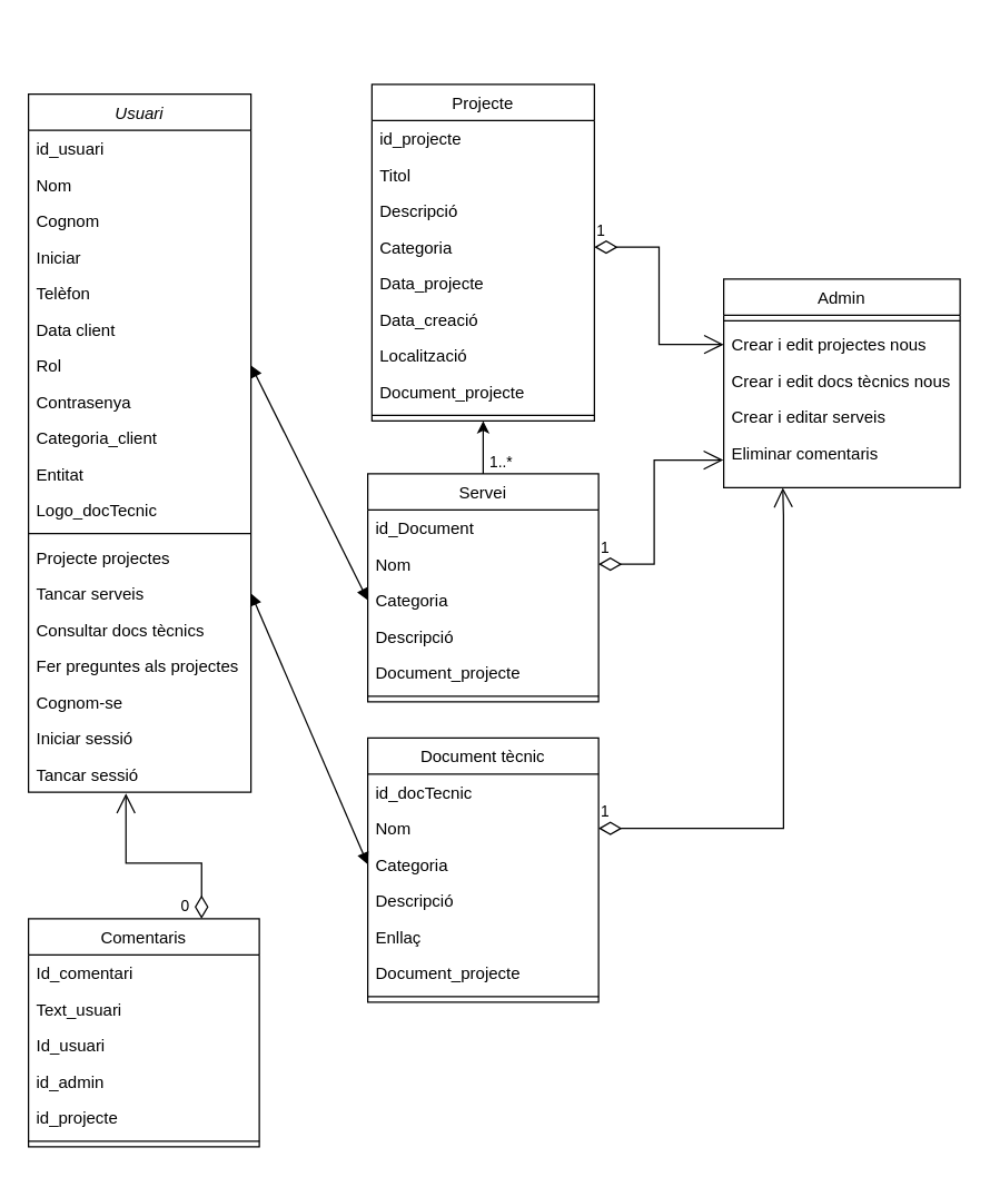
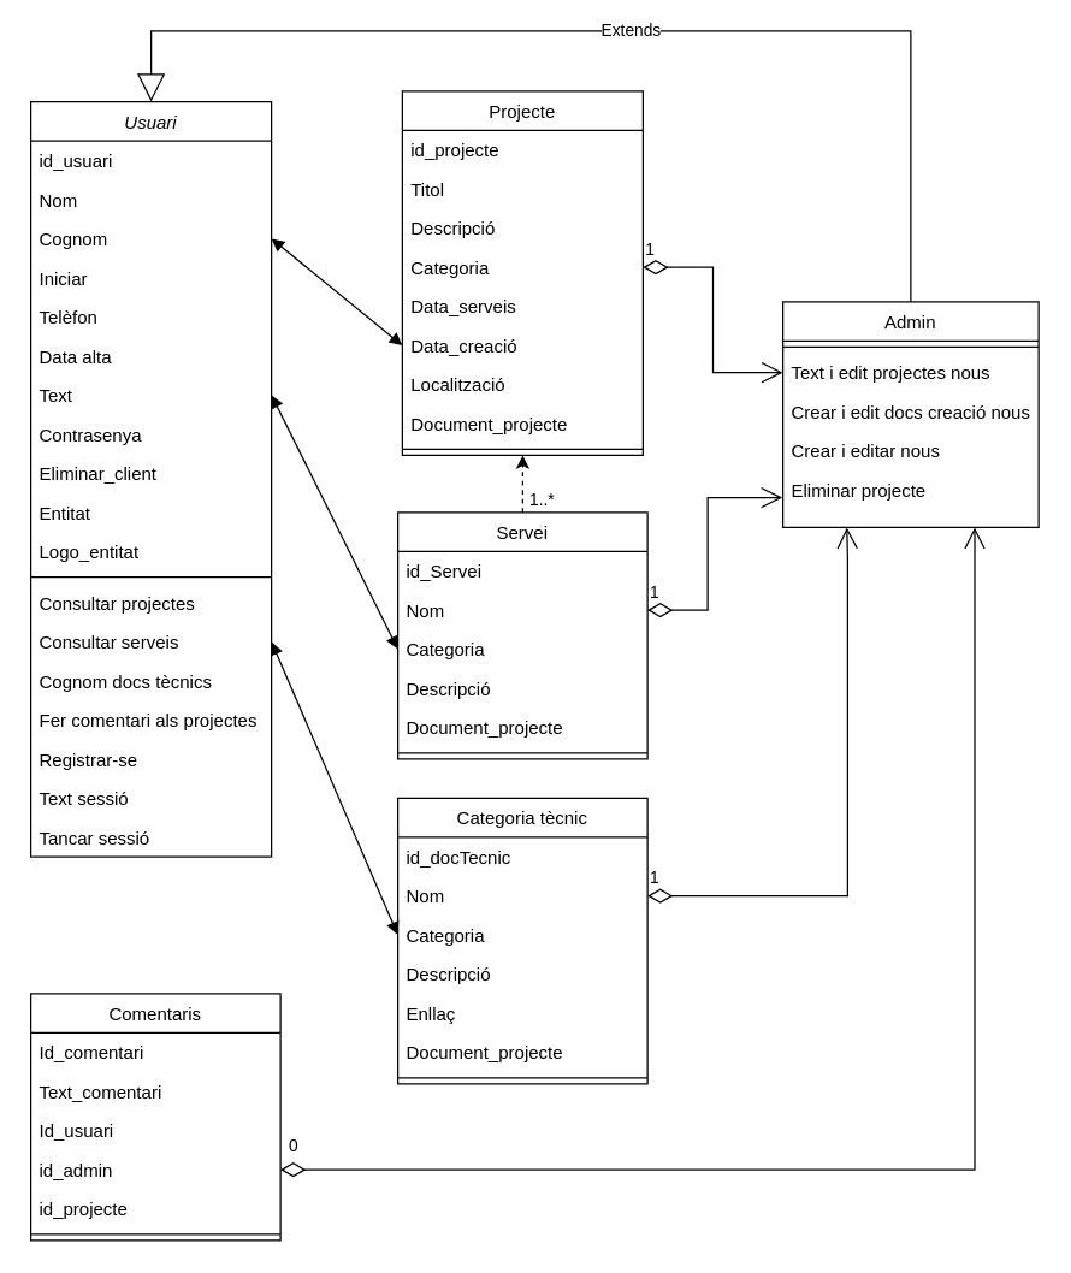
+ <mxCell id="62" value="Extends" style="endArrow=block;endSize=16;endFill=0;html=1;rounded=0;entryX=0.5;entryY=0;entryDx=0;entryDy=0;exitX=0.5;exitY=0;exitDx=0;exitDy=0;" edge="1" parent="1" source="22" target="2"><mxGeometry width="160" relative="1" as="geometry"><mxPoint x="320" y="280" as="sourcePoint" /><mxPoint x="480" y="280" as="targetPoint" /><Array as="points"><mxPoint x="605" y="20" /><mxPoint x="100" y="20" /></Array></mxGeometry></mxCell>
+ <mxCell id="65" value="" style="endArrow=block;startArrow=block;endFill=1;startFill=1;html=1;rounded=0;exitX=1;exitY=0.5;exitDx=0;exitDy=0;entryX=0;entryY=0.5;entryDx=0;entryDy=0;" edge="1" parent="1" source="5" target="34"><mxGeometry width="160" relative="1" as="geometry"><mxPoint x="170" y="349" as="sourcePoint" /><mxPoint x="271" y="395" as="targetPoint" /></mxGeometry></mxCell>
- <mxCell id="33" value="Data_projecte" style="text;align=left;verticalAlign=top;spacingLeft=4;spacingRight=4;overflow=hidden;rotatable=0;points=[[0,0.5],[1,0.5]];portConstraint=eastwest;" vertex="1" parent="28"><mxGeometry y="130" width="160" height="26" as="geometry" /></mxCell>
+ <mxCell id="33" value="Data_serveis" style="text;align=left;verticalAlign=top;spacingLeft=4;spacingRight=4;overflow=hidden;rotatable=0;points=[[0,0.5],[1,0.5]];portConstraint=eastwest;" vertex="1" parent="28"><mxGeometry y="130" width="160" height="26" as="geometry" /></mxCell>
- <mxCell id="8" value="Data client" style="text;align=left;verticalAlign=top;spacingLeft=4;spacingRight=4;overflow=hidden;rotatable=0;points=[[0,0.5],[1,0.5]];portConstraint=eastwest;" vertex="1" parent="2"><mxGeometry y="156" width="160" height="26" as="geometry" /></mxCell>
+ <mxCell id="8" value="Data alta" style="text;align=left;verticalAlign=top;spacingLeft=4;spacingRight=4;overflow=hidden;rotatable=0;points=[[0,0.5],[1,0.5]];portConstraint=eastwest;" vertex="1" parent="2"><mxGeometry y="156" width="160" height="26" as="geometry" /></mxCell>
- <mxCell id="24" value="Crear i edit projectes nous" style="text;align=left;verticalAlign=top;spacingLeft=4;spacingRight=4;overflow=hidden;rotatable=0;points=[[0,0.5],[1,0.5]];portConstraint=eastwest;" vertex="1" parent="22"><mxGeometry y="34" width="170" height="26" as="geometry" /></mxCell>
+ <mxCell id="24" value="Text i edit projectes nous" style="text;align=left;verticalAlign=top;spacingLeft=4;spacingRight=4;overflow=hidden;rotatable=0;points=[[0,0.5],[1,0.5]];portConstraint=eastwest;" vertex="1" parent="22"><mxGeometry y="34" width="170" height="26" as="geometry" /></mxCell>
- <mxCell id="9" value="Rol" style="text;align=left;verticalAlign=top;spacingLeft=4;spacingRight=4;overflow=hidden;rotatable=0;points=[[0,0.5],[1,0.5]];portConstraint=eastwest;" vertex="1" parent="2"><mxGeometry y="182" width="160" height="26" as="geometry" /></mxCell>
+ <mxCell id="9" value="Text" style="text;align=left;verticalAlign=top;spacingLeft=4;spacingRight=4;overflow=hidden;rotatable=0;points=[[0,0.5],[1,0.5]];portConstraint=eastwest;" vertex="1" parent="2"><mxGeometry y="182" width="160" height="26" as="geometry" /></mxCell>
- <mxCell id="25" value="Crear i edit docs tècnics nous" style="text;align=left;verticalAlign=top;spacingLeft=4;spacingRight=4;overflow=hidden;rotatable=0;points=[[0,0.5],[1,0.5]];portConstraint=eastwest;" vertex="1" parent="22"><mxGeometry y="60" width="170" height="26" as="geometry" /></mxCell>
+ <mxCell id="25" value="Crear i edit docs creació nous" style="text;align=left;verticalAlign=top;spacingLeft=4;spacingRight=4;overflow=hidden;rotatable=0;points=[[0,0.5],[1,0.5]];portConstraint=eastwest;" vertex="1" parent="22"><mxGeometry y="60" width="170" height="26" as="geometry" /></mxCell>
- <mxCell id="26" value="Crear i editar serveis" style="text;align=left;verticalAlign=top;spacingLeft=4;spacingRight=4;overflow=hidden;rotatable=0;points=[[0,0.5],[1,0.5]];portConstraint=eastwest;" vertex="1" parent="22"><mxGeometry y="86" width="170" height="26" as="geometry" /></mxCell>
+ <mxCell id="26" value="Crear i editar nous" style="text;align=left;verticalAlign=top;spacingLeft=4;spacingRight=4;overflow=hidden;rotatable=0;points=[[0,0.5],[1,0.5]];portConstraint=eastwest;" vertex="1" parent="22"><mxGeometry y="86" width="170" height="26" as="geometry" /></mxCell>
- <mxCell id="11" value="Categoria_client" style="text;align=left;verticalAlign=top;spacingLeft=4;spacingRight=4;overflow=hidden;rotatable=0;points=[[0,0.5],[1,0.5]];portConstraint=eastwest;" vertex="1" parent="2"><mxGeometry y="234" width="160" height="26" as="geometry" /></mxCell>
+ <mxCell id="11" value="Eliminar_client" style="text;align=left;verticalAlign=top;spacingLeft=4;spacingRight=4;overflow=hidden;rotatable=0;points=[[0,0.5],[1,0.5]];portConstraint=eastwest;" vertex="1" parent="2"><mxGeometry y="234" width="160" height="26" as="geometry" /></mxCell>
- <mxCell id="60" value="" style="endArrow=classic;html=1;rounded=0;exitX=0.5;exitY=0;exitDx=0;exitDy=0;entryX=0.5;entryY=1;entryDx=0;entryDy=0;" edge="1" parent="1" source="38" target="28"><mxGeometry relative="1" as="geometry"><mxPoint x="171" y="238" as="sourcePoint" /><mxPoint x="271" y="203" as="targetPoint" /><Array as="points" /></mxGeometry></mxCell>
+ <mxCell id="60" value="" style="endArrow=classic;html=1;rounded=0;exitX=0.5;exitY=0;exitDx=0;exitDy=0;entryX=0.5;entryY=1;entryDx=0;entryDy=0;dashed=1;" edge="1" parent="1" source="38" target="28"><mxGeometry relative="1" as="geometry"><mxPoint x="171" y="238" as="sourcePoint" /><mxPoint x="271" y="203" as="targetPoint" /><Array as="points" /></mxGeometry></mxCell>
- <mxCell id="27" value="Eliminar comentaris" style="text;align=left;verticalAlign=top;spacingLeft=4;spacingRight=4;overflow=hidden;rotatable=0;points=[[0,0.5],[1,0.5]];portConstraint=eastwest;" vertex="1" parent="22"><mxGeometry y="112" width="170" height="26" as="geometry" /></mxCell>
+ <mxCell id="27" value="Eliminar projecte" style="text;align=left;verticalAlign=top;spacingLeft=4;spacingRight=4;overflow=hidden;rotatable=0;points=[[0,0.5],[1,0.5]];portConstraint=eastwest;" vertex="1" parent="22"><mxGeometry y="112" width="170" height="26" as="geometry" /></mxCell>
- <mxCell id="13" value="Logo_docTecnic" style="text;align=left;verticalAlign=top;spacingLeft=4;spacingRight=4;overflow=hidden;rotatable=0;points=[[0,0.5],[1,0.5]];portConstraint=eastwest;" vertex="1" parent="2"><mxGeometry y="286" width="160" height="26" as="geometry" /></mxCell>
+ <mxCell id="13" value="Logo_entitat" style="text;align=left;verticalAlign=top;spacingLeft=4;spacingRight=4;overflow=hidden;rotatable=0;points=[[0,0.5],[1,0.5]];portConstraint=eastwest;" vertex="1" parent="2"><mxGeometry y="286" width="160" height="26" as="geometry" /></mxCell>
- <mxCell id="39" value="id_Document" style="text;align=left;verticalAlign=top;spacingLeft=4;spacingRight=4;overflow=hidden;rotatable=0;points=[[0,0.5],[1,0.5]];portConstraint=eastwest;" vertex="1" parent="38"><mxGeometry y="26" width="166" height="26" as="geometry" /></mxCell>
+ <mxCell id="39" value="id_Servei" style="text;align=left;verticalAlign=top;spacingLeft=4;spacingRight=4;overflow=hidden;rotatable=0;points=[[0,0.5],[1,0.5]];portConstraint=eastwest;" vertex="1" parent="38"><mxGeometry y="26" width="166" height="26" as="geometry" /></mxCell>
- <mxCell id="15" value="Projecte projectes" style="text;align=left;verticalAlign=top;spacingLeft=4;spacingRight=4;overflow=hidden;rotatable=0;points=[[0,0.5],[1,0.5]];portConstraint=eastwest;rounded=0;shadow=0;html=0;" vertex="1" parent="2"><mxGeometry y="320" width="160" height="26" as="geometry" /></mxCell>
+ <mxCell id="15" value="Consultar projectes" style="text;align=left;verticalAlign=top;spacingLeft=4;spacingRight=4;overflow=hidden;rotatable=0;points=[[0,0.5],[1,0.5]];portConstraint=eastwest;rounded=0;shadow=0;html=0;" vertex="1" parent="2"><mxGeometry y="320" width="160" height="26" as="geometry" /></mxCell>
- <mxCell id="16" value="Tancar serveis" style="text;align=left;verticalAlign=top;spacingLeft=4;spacingRight=4;overflow=hidden;rotatable=0;points=[[0,0.5],[1,0.5]];portConstraint=eastwest;rounded=0;shadow=0;html=0;" vertex="1" parent="2"><mxGeometry y="346" width="160" height="26" as="geometry" /></mxCell>
+ <mxCell id="16" value="Consultar serveis" style="text;align=left;verticalAlign=top;spacingLeft=4;spacingRight=4;overflow=hidden;rotatable=0;points=[[0,0.5],[1,0.5]];portConstraint=eastwest;rounded=0;shadow=0;html=0;" vertex="1" parent="2"><mxGeometry y="346" width="160" height="26" as="geometry" /></mxCell>
- <mxCell id="17" value="Consultar docs tècnics" style="text;align=left;verticalAlign=top;spacingLeft=4;spacingRight=4;overflow=hidden;rotatable=0;points=[[0,0.5],[1,0.5]];portConstraint=eastwest;rounded=0;shadow=0;html=0;" vertex="1" parent="2"><mxGeometry y="372" width="160" height="26" as="geometry" /></mxCell>
+ <mxCell id="17" value="Cognom docs tècnics" style="text;align=left;verticalAlign=top;spacingLeft=4;spacingRight=4;overflow=hidden;rotatable=0;points=[[0,0.5],[1,0.5]];portConstraint=eastwest;rounded=0;shadow=0;html=0;" vertex="1" parent="2"><mxGeometry y="372" width="160" height="26" as="geometry" /></mxCell>
- <mxCell id="18" value="Fer preguntes als projectes" style="text;align=left;verticalAlign=top;spacingLeft=4;spacingRight=4;overflow=hidden;rotatable=0;points=[[0,0.5],[1,0.5]];portConstraint=eastwest;rounded=0;shadow=0;html=0;" vertex="1" parent="2"><mxGeometry y="398" width="160" height="26" as="geometry" /></mxCell>
+ <mxCell id="18" value="Fer comentari als projectes" style="text;align=left;verticalAlign=top;spacingLeft=4;spacingRight=4;overflow=hidden;rotatable=0;points=[[0,0.5],[1,0.5]];portConstraint=eastwest;rounded=0;shadow=0;html=0;" vertex="1" parent="2"><mxGeometry y="398" width="160" height="26" as="geometry" /></mxCell>
- <mxCell id="19" value="Cognom-se" style="text;align=left;verticalAlign=top;spacingLeft=4;spacingRight=4;overflow=hidden;rotatable=0;points=[[0,0.5],[1,0.5]];portConstraint=eastwest;rounded=0;shadow=0;html=0;" vertex="1" parent="2"><mxGeometry y="424" width="160" height="26" as="geometry" /></mxCell>
+ <mxCell id="19" value="Registrar-se" style="text;align=left;verticalAlign=top;spacingLeft=4;spacingRight=4;overflow=hidden;rotatable=0;points=[[0,0.5],[1,0.5]];portConstraint=eastwest;rounded=0;shadow=0;html=0;" vertex="1" parent="2"><mxGeometry y="424" width="160" height="26" as="geometry" /></mxCell>
- <mxCell id="20" value="Iniciar sessió" style="text;align=left;verticalAlign=top;spacingLeft=4;spacingRight=4;overflow=hidden;rotatable=0;points=[[0,0.5],[1,0.5]];portConstraint=eastwest;rounded=0;shadow=0;html=0;" vertex="1" parent="2"><mxGeometry y="450" width="160" height="26" as="geometry" /></mxCell>
+ <mxCell id="20" value="Text sessió" style="text;align=left;verticalAlign=top;spacingLeft=4;spacingRight=4;overflow=hidden;rotatable=0;points=[[0,0.5],[1,0.5]];portConstraint=eastwest;rounded=0;shadow=0;html=0;" vertex="1" parent="2"><mxGeometry y="450" width="160" height="26" as="geometry" /></mxCell>
- <mxCell id="45" value="Document tècnic" style="swimlane;fontStyle=0;align=center;verticalAlign=top;childLayout=stackLayout;horizontal=1;startSize=26;horizontalStack=0;resizeParent=1;resizeLast=0;collapsible=1;marginBottom=0;rounded=0;shadow=0;strokeWidth=1;" vertex="1" parent="1"><mxGeometry x="264" y="530" width="166" height="190" as="geometry"><mxRectangle x="340" y="380" width="170" height="26" as="alternateBounds" /></mxGeometry></mxCell>
+ <mxCell id="45" value="Categoria tècnic" style="swimlane;fontStyle=0;align=center;verticalAlign=top;childLayout=stackLayout;horizontal=1;startSize=26;horizontalStack=0;resizeParent=1;resizeLast=0;collapsible=1;marginBottom=0;rounded=0;shadow=0;strokeWidth=1;" vertex="1" parent="1"><mxGeometry x="264" y="530" width="166" height="190" as="geometry"><mxRectangle x="340" y="380" width="170" height="26" as="alternateBounds" /></mxGeometry></mxCell>
- <mxCell id="69" value="0" style="endArrow=open;html=1;endSize=12;startArrow=diamondThin;startSize=14;startFill=0;edgeStyle=orthogonalEdgeStyle;align=left;verticalAlign=bottom;rounded=0;entryX=0.438;entryY=1.038;entryDx=0;entryDy=0;entryPerimeter=0;exitX=0.75;exitY=0;exitDx=0;exitDy=0;" edge="1" parent="1" source="53" target="21"><mxGeometry x="-1" y="17" relative="1" as="geometry"><mxPoint x="150" y="640" as="sourcePoint" /><mxPoint x="70" y="620" as="targetPoint" /><Array as="points"><mxPoint x="145" y="620" /><mxPoint x="90" y="620" /></Array><mxPoint as="offset" /></mxGeometry></mxCell>
- <mxCell id="55" value="Text_usuari" style="text;align=left;verticalAlign=top;spacingLeft=4;spacingRight=4;overflow=hidden;rotatable=0;points=[[0,0.5],[1,0.5]];portConstraint=eastwest;" vertex="1" parent="53"><mxGeometry y="52" width="166" height="26" as="geometry" /></mxCell>
+ <mxCell id="55" value="Text_comentari" style="text;align=left;verticalAlign=top;spacingLeft=4;spacingRight=4;overflow=hidden;rotatable=0;points=[[0,0.5],[1,0.5]];portConstraint=eastwest;" vertex="1" parent="53"><mxGeometry y="52" width="166" height="26" as="geometry" /></mxCell>
+ <mxCell id="70" value="0" style="endArrow=open;html=1;endSize=12;startArrow=diamondThin;startSize=14;startFill=0;edgeStyle=orthogonalEdgeStyle;align=left;verticalAlign=bottom;rounded=0;entryX=0.75;entryY=1;entryDx=0;entryDy=0;exitX=1;exitY=0.5;exitDx=0;exitDy=0;" edge="1" parent="1" source="57" target="22"><mxGeometry x="-0.991" y="7" relative="1" as="geometry"><mxPoint x="155" y="670" as="sourcePoint" /><mxPoint x="100" y="580" as="targetPoint" /><Array as="points"><mxPoint x="648" y="777" /></Array><mxPoint as="offset" /></mxGeometry></mxCell>
